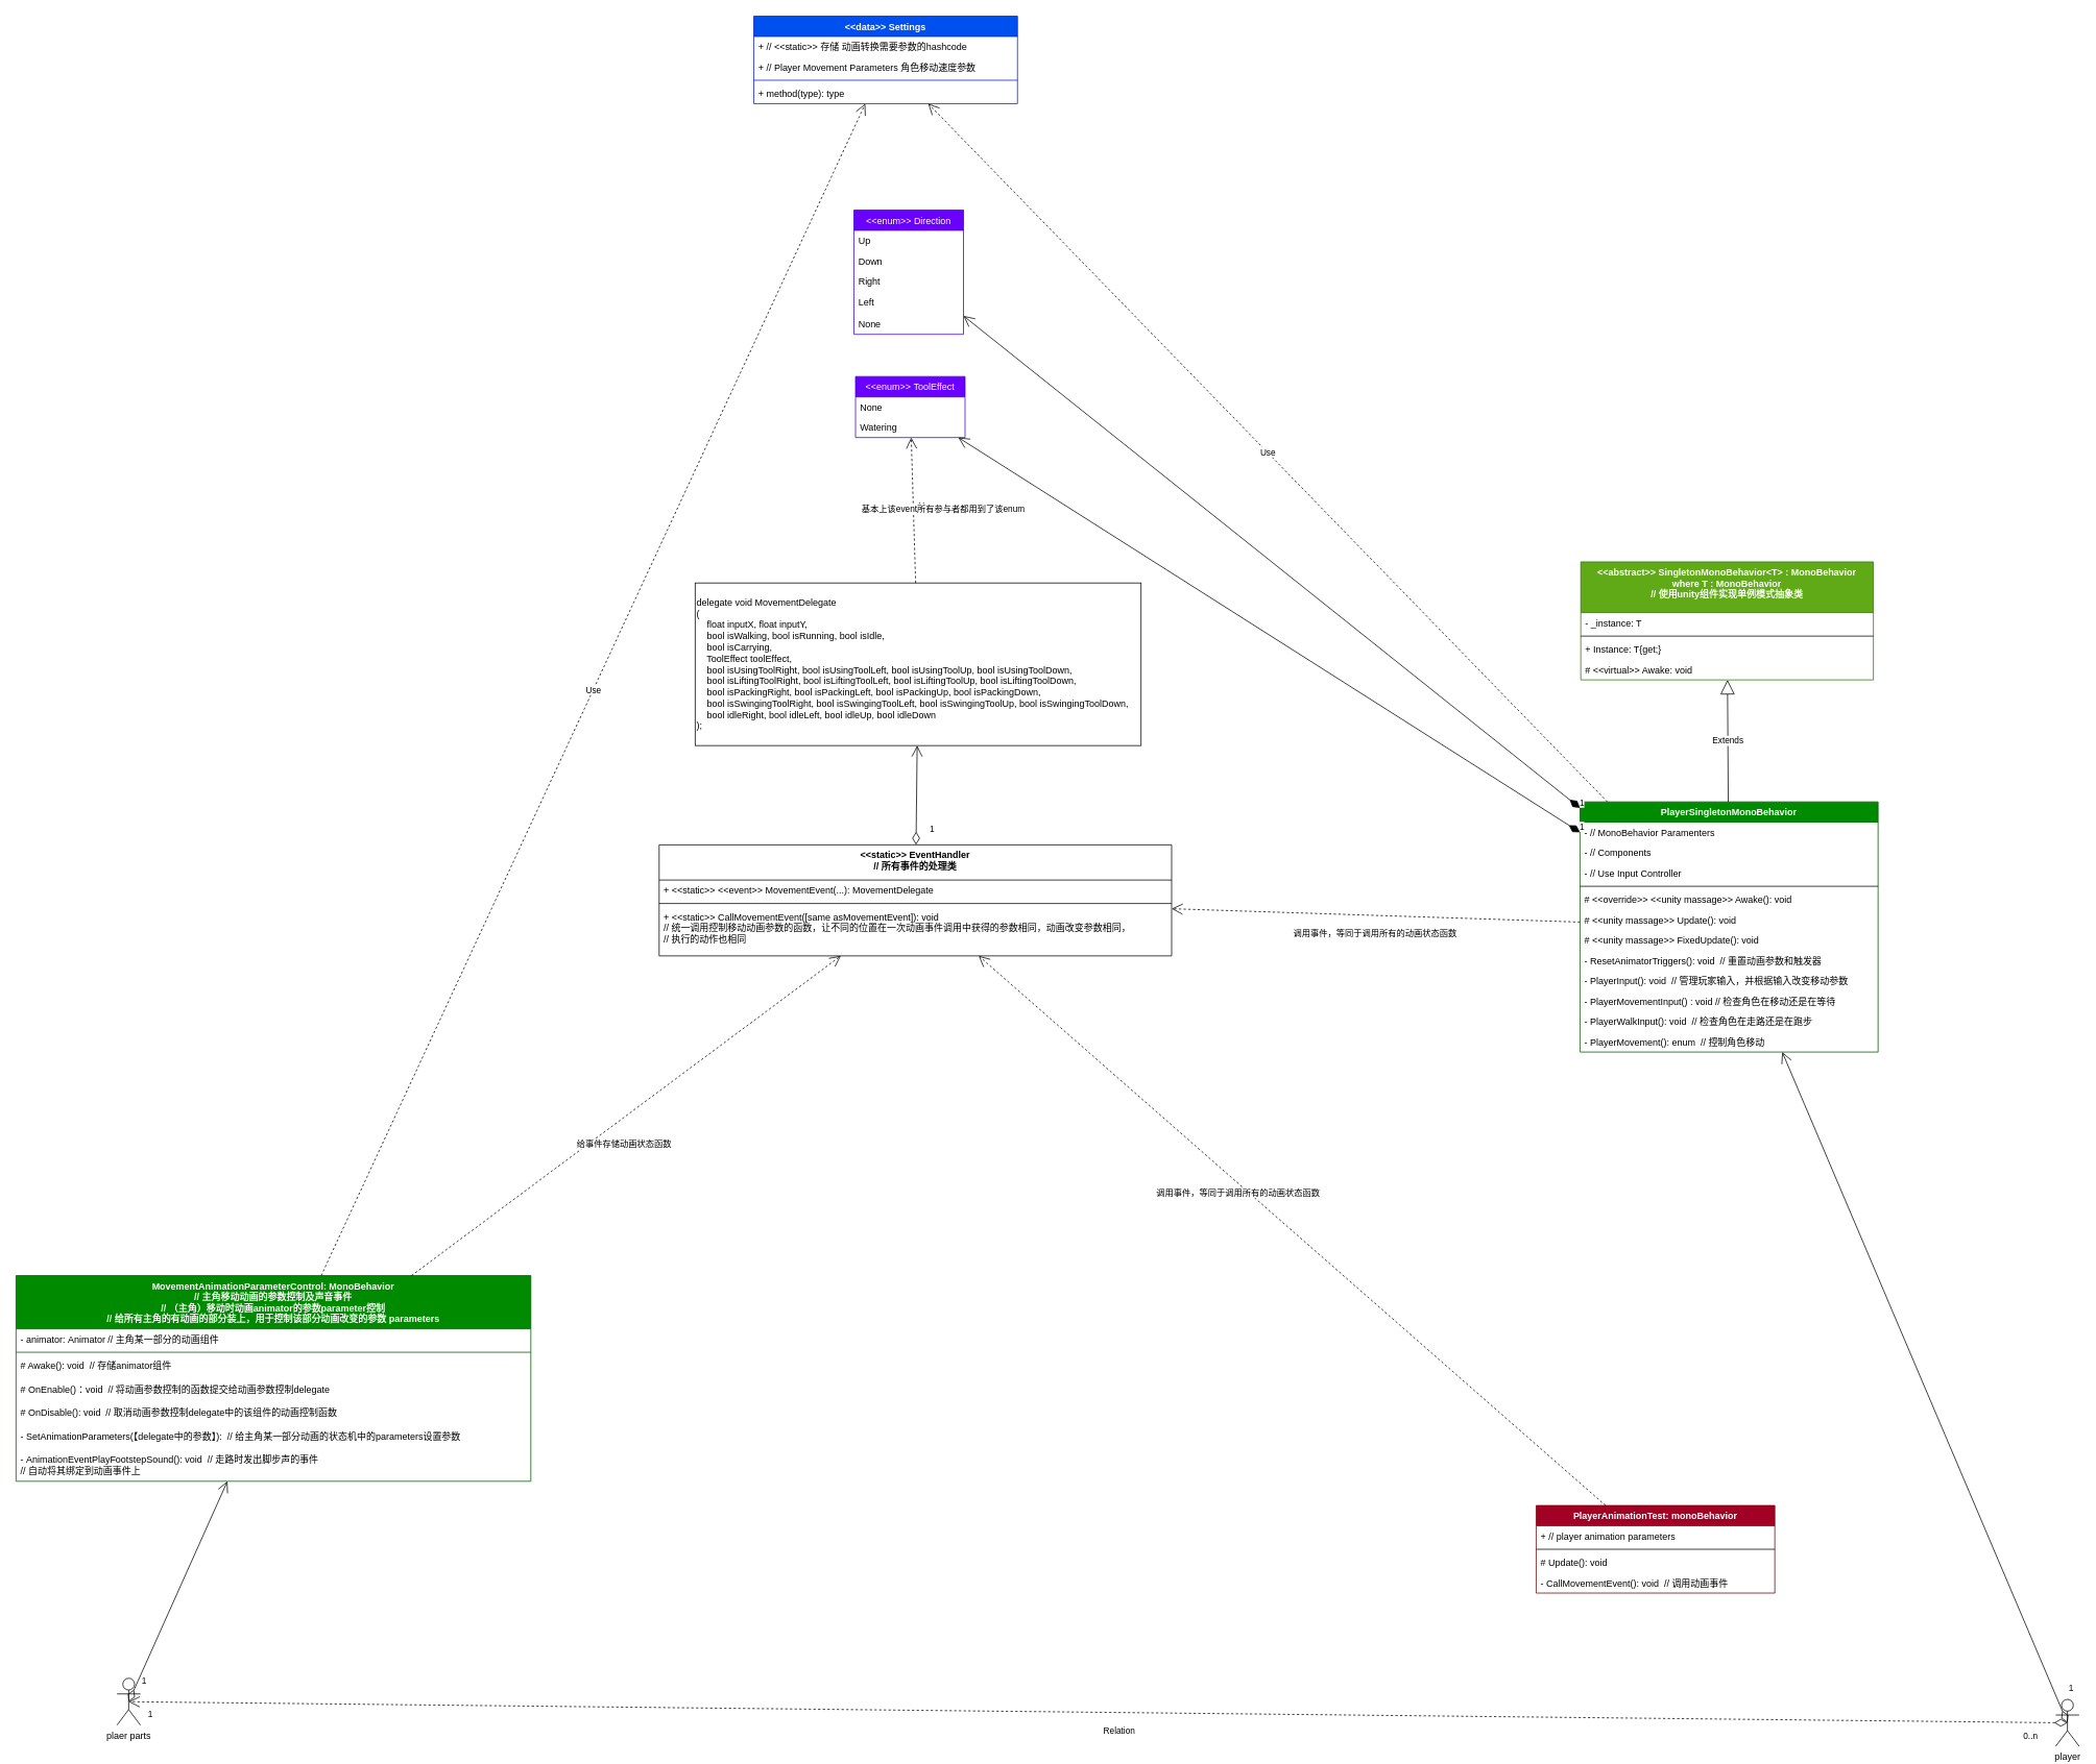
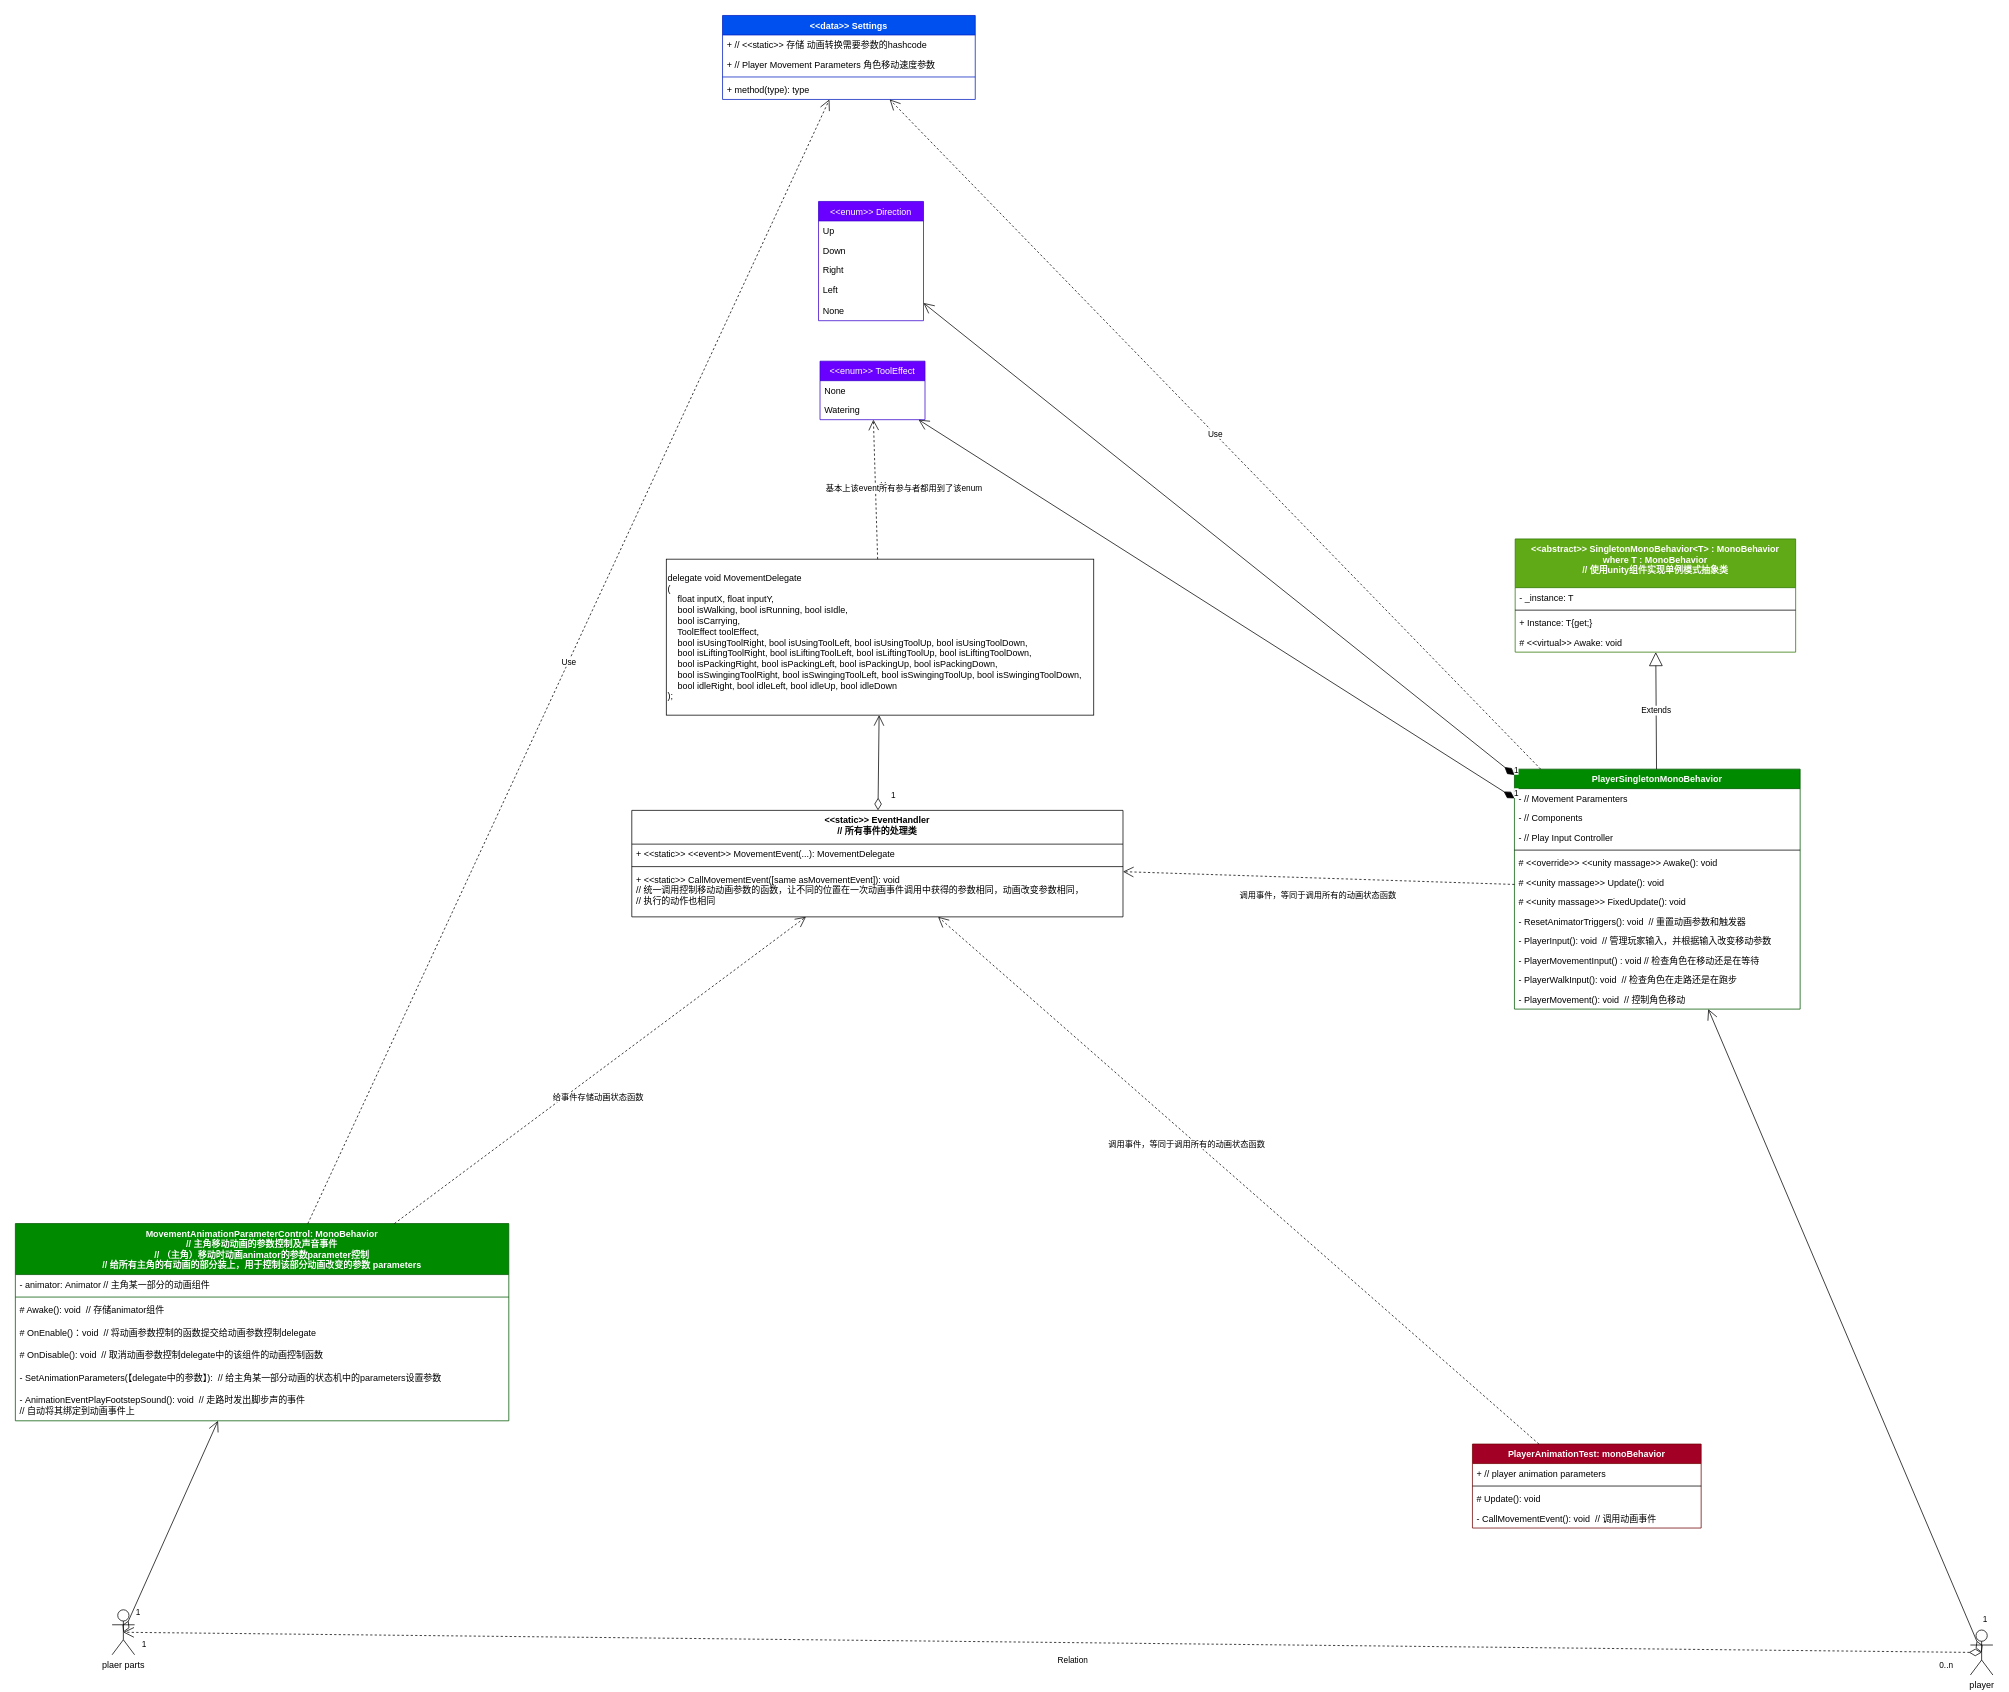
- <mxCell id="8" value="- // MonoBehavior Paramenters" style="text;strokeColor=none;fillColor=none;align=left;verticalAlign=top;spacingLeft=4;spacingRight=4;overflow=hidden;rotatable=0;points=[[0,0.5],[1,0.5]];portConstraint=eastwest;" parent="7" vertex="1"><mxGeometry y="26" width="381" height="26" as="geometry" /></mxCell>
+ <mxCell id="8" value="- // Movement Paramenters" style="text;strokeColor=none;fillColor=none;align=left;verticalAlign=top;spacingLeft=4;spacingRight=4;overflow=hidden;rotatable=0;points=[[0,0.5],[1,0.5]];portConstraint=eastwest;" parent="7" vertex="1"><mxGeometry y="26" width="381" height="26" as="geometry" /></mxCell>
- <mxCell id="10" value="- // Use Input Controller" style="text;strokeColor=none;fillColor=none;align=left;verticalAlign=top;spacingLeft=4;spacingRight=4;overflow=hidden;rotatable=0;points=[[0,0.5],[1,0.5]];portConstraint=eastwest;" vertex="1" parent="7"><mxGeometry y="78" width="381" height="26" as="geometry" /></mxCell>
+ <mxCell id="10" value="- // Play Input Controller" style="text;strokeColor=none;fillColor=none;align=left;verticalAlign=top;spacingLeft=4;spacingRight=4;overflow=hidden;rotatable=0;points=[[0,0.5],[1,0.5]];portConstraint=eastwest;" vertex="1" parent="7"><mxGeometry y="78" width="381" height="26" as="geometry" /></mxCell>
- <mxCell id="19" value="- PlayerMovement(): enum  // 控制角色移动" style="text;strokeColor=none;fillColor=none;align=left;verticalAlign=top;spacingLeft=4;spacingRight=4;overflow=hidden;rotatable=0;points=[[0,0.5],[1,0.5]];portConstraint=eastwest;" vertex="1" parent="7"><mxGeometry y="294" width="381" height="26" as="geometry" /></mxCell>
+ <mxCell id="19" value="- PlayerMovement(): void  // 控制角色移动" style="text;strokeColor=none;fillColor=none;align=left;verticalAlign=top;spacingLeft=4;spacingRight=4;overflow=hidden;rotatable=0;points=[[0,0.5],[1,0.5]];portConstraint=eastwest;" vertex="1" parent="7"><mxGeometry y="294" width="381" height="26" as="geometry" /></mxCell>
